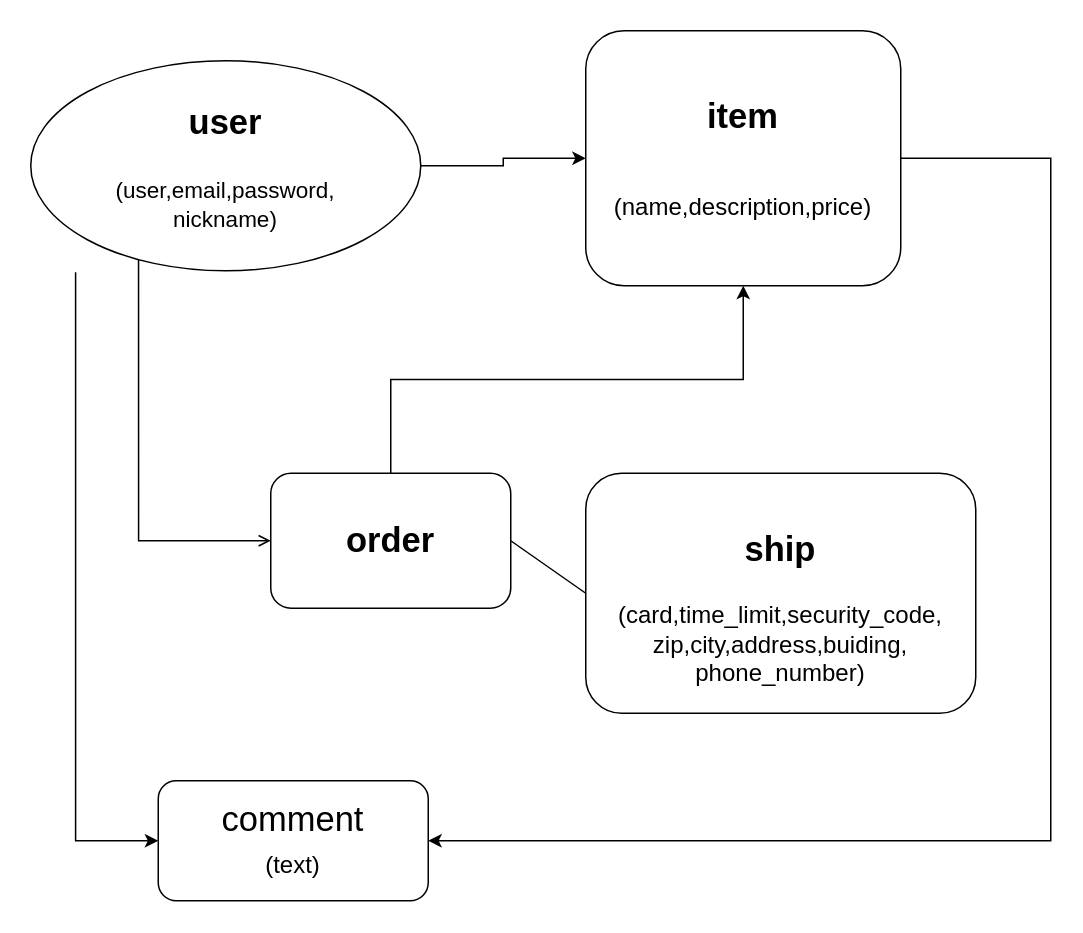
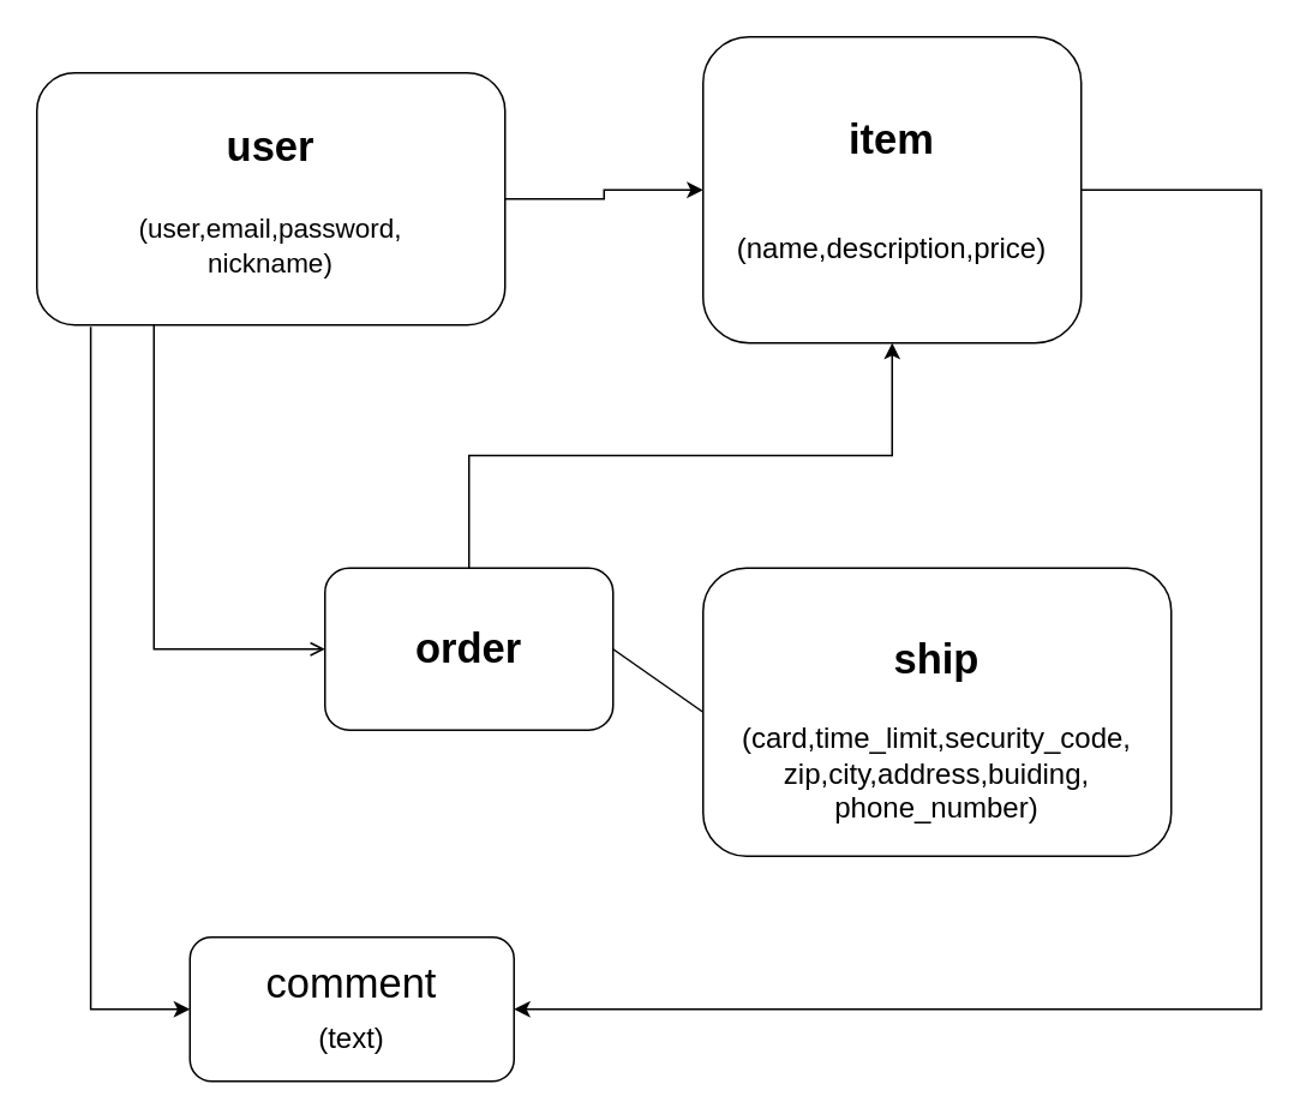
- <mxCell id="5" value="&lt;h4&gt;&lt;font style=&quot;font-size: 23px&quot;&gt;user&lt;/font&gt;&lt;/h4&gt;&lt;font style=&quot;font-size: 15px&quot;&gt;(&lt;/font&gt;&lt;font style=&quot;font-size: 15px&quot;&gt;user&lt;/font&gt;&lt;font style=&quot;font-size: 15px&quot;&gt;,email,password,&lt;br&gt;nickname)&lt;br&gt;&lt;br&gt;&lt;/font&gt;" style="ellipse;whiteSpace=wrap;html=1;fontSize=16;" vertex="1" parent="1"><mxGeometry y="40" width="260" height="140" as="geometry" x="20" /></mxCell>
+ <mxCell id="5" value="&lt;h4&gt;&lt;font style=&quot;font-size: 23px&quot;&gt;user&lt;/font&gt;&lt;/h4&gt;&lt;font style=&quot;font-size: 15px&quot;&gt;(&lt;/font&gt;&lt;font style=&quot;font-size: 15px&quot;&gt;user&lt;/font&gt;&lt;font style=&quot;font-size: 15px&quot;&gt;,email,password,&lt;br&gt;nickname)&lt;br&gt;&lt;br&gt;&lt;/font&gt;" style="rounded=1;whiteSpace=wrap;html=1;fontSize=16;" vertex="1" parent="1"><mxGeometry y="40" width="260" height="140" as="geometry" x="20" /></mxCell>
